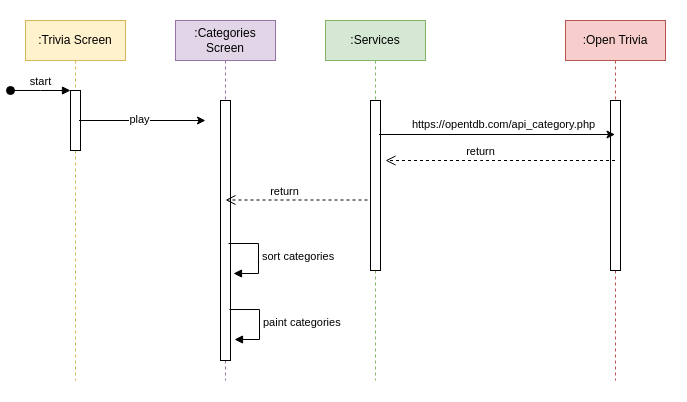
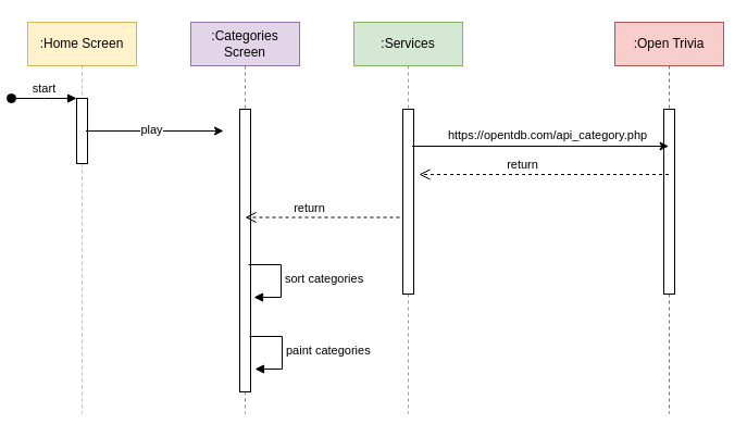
- <mxCell id="2" value=":Trivia Screen" style="shape=umlLifeline;perimeter=lifelinePerimeter;whiteSpace=wrap;html=1;container=0;dropTarget=0;collapsible=0;recursiveResize=0;outlineConnect=0;portConstraint=eastwest;newEdgeStyle={&quot;edgeStyle&quot;:&quot;elbowEdgeStyle&quot;,&quot;elbow&quot;:&quot;vertical&quot;,&quot;curved&quot;:0,&quot;rounded&quot;:0};fillColor=#fff2cc;strokeColor=#d6b656;" parent="1" vertex="1"><mxGeometry x="20" y="20" width="100" height="360" as="geometry" /></mxCell>
+ <mxCell id="2" value=":Home Screen" style="shape=umlLifeline;perimeter=lifelinePerimeter;whiteSpace=wrap;html=1;container=0;dropTarget=0;collapsible=0;recursiveResize=0;outlineConnect=0;portConstraint=eastwest;newEdgeStyle={&quot;edgeStyle&quot;:&quot;elbowEdgeStyle&quot;,&quot;elbow&quot;:&quot;vertical&quot;,&quot;curved&quot;:0,&quot;rounded&quot;:0};fillColor=#fff2cc;strokeColor=#d6b656;" parent="1" vertex="1"><mxGeometry x="20" y="20" width="100" height="360" as="geometry" /></mxCell>
